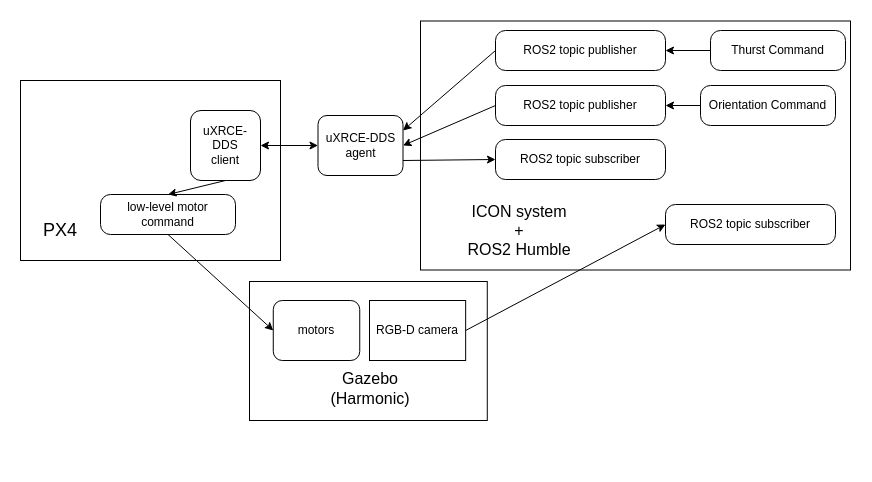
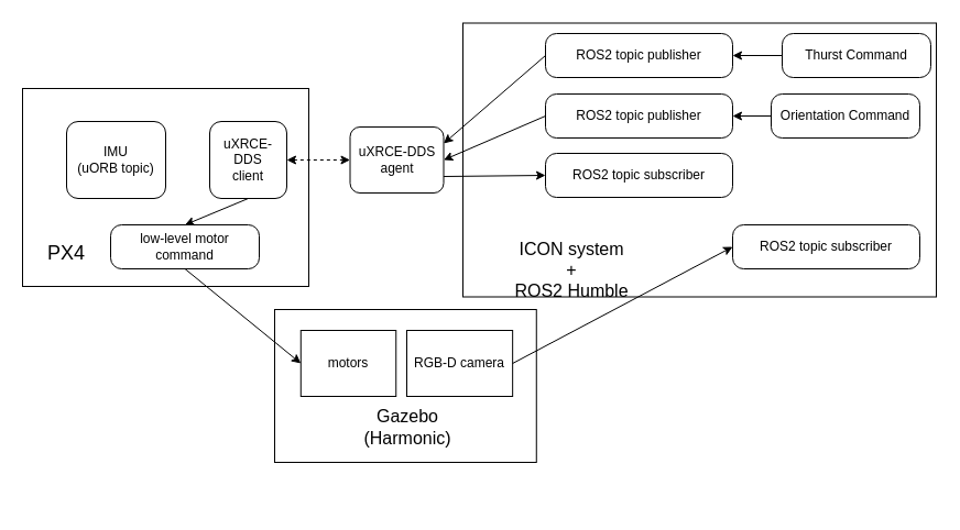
+ <mxCell id="9" value="IMU&lt;div&gt;(uORB topic)&lt;/div&gt;" style="rounded=1;whiteSpace=wrap;html=1;fontSize=12;" vertex="1" parent="1"><mxGeometry x="60" y="110" width="90" height="70" as="geometry" /></mxCell>
- <mxCell id="15" value="" style="endArrow=classic;startArrow=classic;html=1;exitX=1;exitY=0.5;exitDx=0;exitDy=0;entryX=0;entryY=0.5;entryDx=0;entryDy=0;" edge="1" parent="1" source="10" target="11"><mxGeometry width="50" height="50" relative="1" as="geometry"><mxPoint x="370" y="100" as="sourcePoint" /><mxPoint x="420" y="50" as="targetPoint" /></mxGeometry></mxCell>
+ <mxCell id="15" value="" style="endArrow=classic;startArrow=classic;html=1;exitX=1;exitY=0.5;exitDx=0;exitDy=0;entryX=0;entryY=0.5;entryDx=0;entryDy=0;dashed=1;" edge="1" parent="1" source="10" target="11"><mxGeometry width="50" height="50" relative="1" as="geometry"><mxPoint x="370" y="100" as="sourcePoint" /><mxPoint x="420" y="50" as="targetPoint" /></mxGeometry></mxCell>
- <mxCell id="20" value="low-level motor command" style="rounded=1;whiteSpace=wrap;html=1;fontSize=12;arcSize=25;" vertex="1" parent="1"><mxGeometry x="100" y="194" width="135" height="40" as="geometry" /></mxCell>
+ <mxCell id="20" value="low-level motor command" style="rounded=1;whiteSpace=wrap;html=1;fontSize=12;arcSize=25;" vertex="1" parent="1"><mxGeometry x="100" y="204" width="135" height="40" as="geometry" /></mxCell>
- <mxCell id="14" value="&lt;font style=&quot;font-size: 16px;&quot;&gt;ICON system&lt;/font&gt;&lt;div&gt;&lt;font style=&quot;font-size: 16px;&quot;&gt;+&lt;/font&gt;&lt;/div&gt;&lt;div&gt;&lt;font style=&quot;font-size: 16px;&quot;&gt;ROS2 Humble&lt;/font&gt;&lt;/div&gt;" style="rounded=0;whiteSpace=wrap;html=1;fontSize=12;opacity=0;" vertex="1" parent="1"><mxGeometry x="424" y="210" width="190" height="40" as="geometry" /></mxCell>
+ <mxCell id="14" value="&lt;font style=&quot;font-size: 16px;&quot;&gt;ICON system&lt;/font&gt;&lt;div&gt;&lt;font style=&quot;font-size: 16px;&quot;&gt;+&lt;/font&gt;&lt;/div&gt;&lt;div&gt;&lt;font style=&quot;font-size: 16px;&quot;&gt;ROS2 Humble&lt;/font&gt;&lt;/div&gt;" style="rounded=0;whiteSpace=wrap;html=1;fontSize=12;opacity=0;" vertex="1" parent="1"><mxGeometry x="424" y="225" width="190" height="40" as="geometry" /></mxCell>
- <mxCell id="6" value="motors" style="rounded=1;whiteSpace=wrap;html=1;fontSize=12;" vertex="1" parent="2"><mxGeometry x="23.777" y="20" width="86.462" height="60" as="geometry" /></mxCell>
+ <mxCell id="6" value="motors" style="whiteSpace=wrap;html=1;fontSize=12;rounded=0;" vertex="1" parent="2"><mxGeometry x="23.777" y="20" width="86.462" height="60" as="geometry" /></mxCell>
